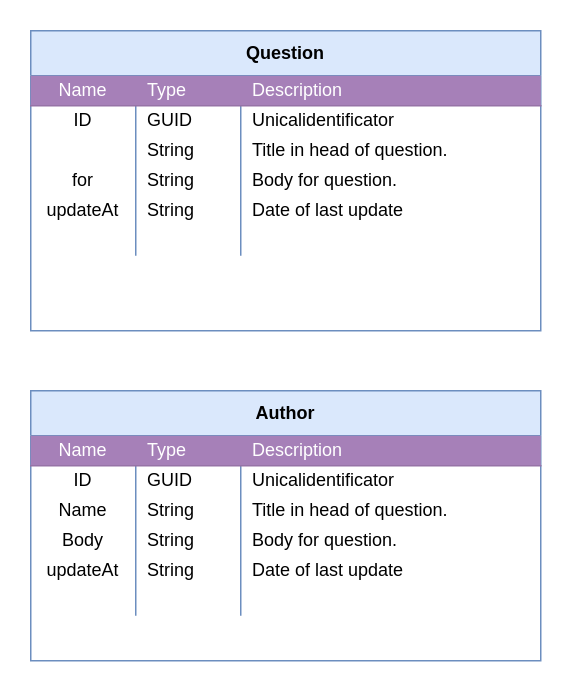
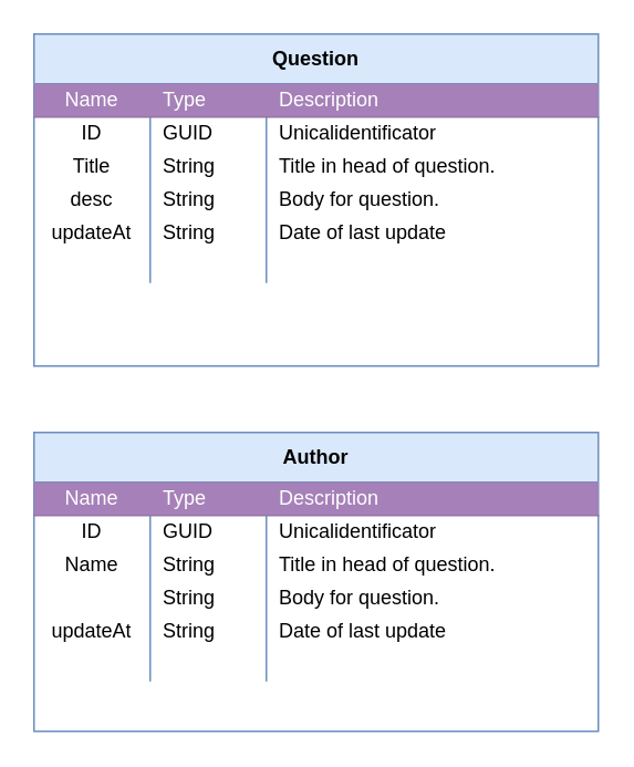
+ <mxCell id="37" value="Title" style="shape=partialRectangle;html=1;whiteSpace=wrap;connectable=0;fillColor=none;top=0;left=0;bottom=0;right=0;overflow=hidden;" vertex="1" parent="36"><mxGeometry width="70" height="20" as="geometry" /></mxCell>
- <mxCell id="41" value="for" style="shape=partialRectangle;html=1;whiteSpace=wrap;connectable=0;fillColor=none;top=0;left=0;bottom=0;right=0;overflow=hidden;" vertex="1" parent="40"><mxGeometry width="70" height="20" as="geometry" /></mxCell>
+ <mxCell id="41" value="desc" style="shape=partialRectangle;html=1;whiteSpace=wrap;connectable=0;fillColor=none;top=0;left=0;bottom=0;right=0;overflow=hidden;" vertex="1" parent="40"><mxGeometry width="70" height="20" as="geometry" /></mxCell>
- <mxCell id="16" value="Body" style="shape=partialRectangle;html=1;whiteSpace=wrap;connectable=0;fillColor=none;top=0;left=0;bottom=0;right=0;overflow=hidden;" vertex="1" parent="15"><mxGeometry width="70" height="20" as="geometry" /></mxCell>
